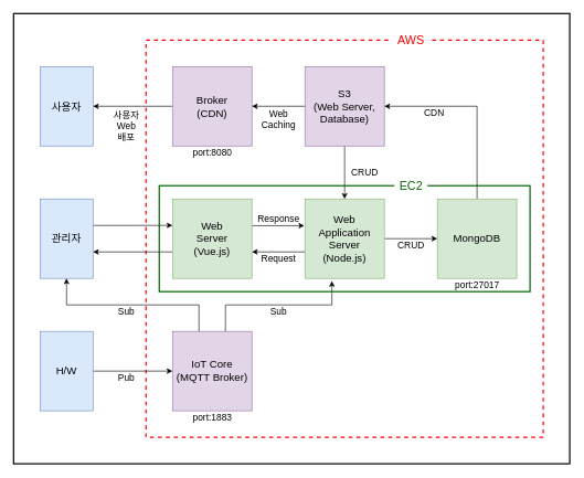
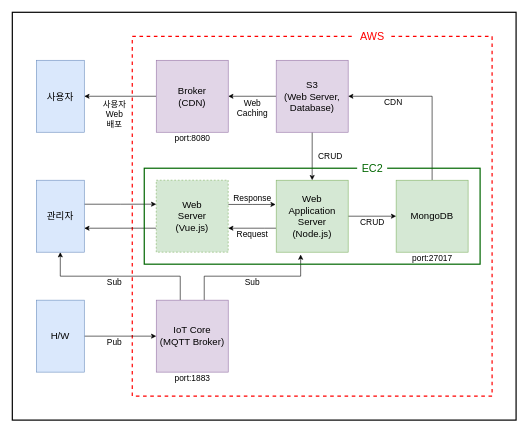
- <mxCell id="32" value="&lt;font style=&quot;font-size: 16px;&quot;&gt;Web&lt;br&gt;Server&lt;br&gt;(Vue.js)&lt;br style=&quot;font-size: 16px;&quot;&gt;&lt;/font&gt;" style="rounded=0;whiteSpace=wrap;html=1;fontSize=16;fillColor=#d5e8d4;strokeColor=#82b366;" vertex="1" parent="1"><mxGeometry x="260" y="300" width="120" height="120" as="geometry" /></mxCell>
+ <mxCell id="32" value="&lt;font style=&quot;font-size: 16px;&quot;&gt;Web&lt;br&gt;Server&lt;br&gt;(Vue.js)&lt;br style=&quot;font-size: 16px;&quot;&gt;&lt;/font&gt;" style="rounded=0;whiteSpace=wrap;html=1;fontSize=16;fillColor=#d5e8d4;strokeColor=#82b366;dashed=1;" vertex="1" parent="1"><mxGeometry x="260" y="300" width="120" height="120" as="geometry" /></mxCell>
